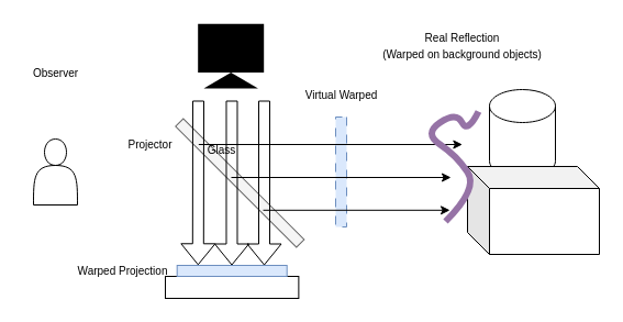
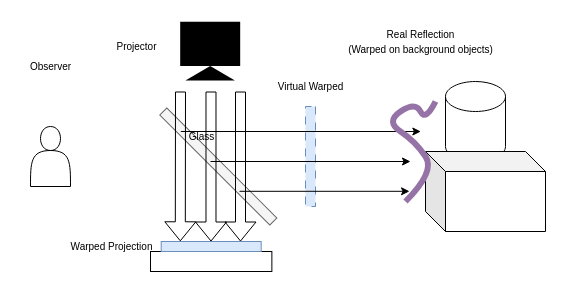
- <mxCell id="20" value="&lt;font style=&quot;font-size: 10px;&quot;&gt;Projector&lt;/font&gt;" style="text;html=1;align=center;verticalAlign=middle;resizable=0;points=[];autosize=1;strokeColor=none;fillColor=none;" vertex="1" parent="1"><mxGeometry x="105.69" y="116" width="60" height="30" as="geometry" /></mxCell>
+ <mxCell id="20" value="&lt;font style=&quot;font-size: 10px;&quot;&gt;Projector&lt;/font&gt;" style="text;html=1;align=center;verticalAlign=middle;resizable=0;points=[];autosize=1;strokeColor=none;fillColor=none;" vertex="1" parent="1"><mxGeometry x="105.69" y="31" width="60" height="30" as="geometry" /></mxCell>
